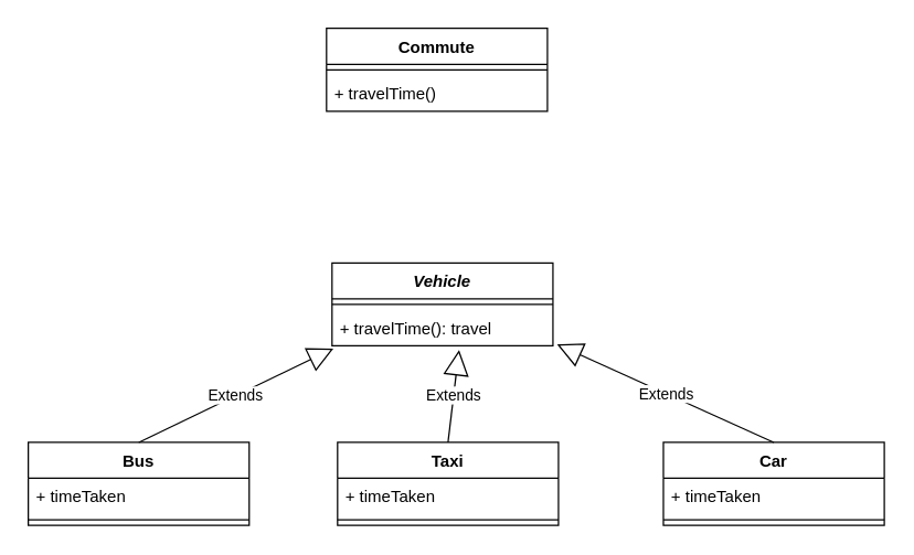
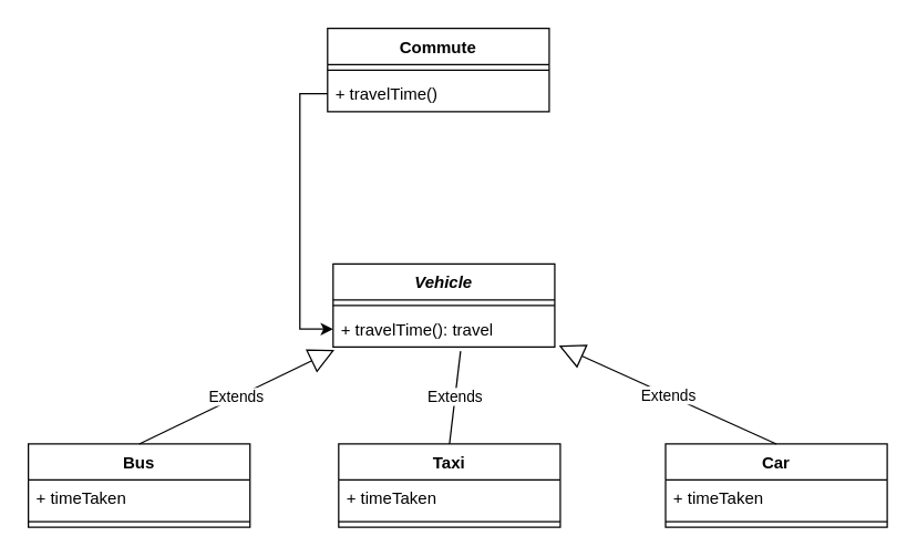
+ <mxCell id="22" style="edgeStyle=orthogonalEdgeStyle;rounded=0;orthogonalLoop=1;jettySize=auto;html=1;exitX=0;exitY=0.5;exitDx=0;exitDy=0;entryX=0;entryY=0.5;entryDx=0;entryDy=0;" edge="1" parent="1" source="4" target="9"><mxGeometry relative="1" as="geometry" /></mxCell>
- <mxCell id="20" value="Extends" style="endArrow=block;endSize=16;endFill=0;html=1;entryX=0.575;entryY=1.115;entryDx=0;entryDy=0;entryPerimeter=0;exitX=0.5;exitY=0;exitDx=0;exitDy=0;" edge="1" parent="5" source="13" target="9"><mxGeometry width="160" relative="1" as="geometry"><mxPoint x="220" y="140" as="sourcePoint" /><mxPoint x="380" y="140" as="targetPoint" /></mxGeometry></mxCell>
+ <mxCell id="20" value="Extends" style="endArrow=none;endSize=16;endFill=0;html=1;entryX=0.575;entryY=1.115;entryDx=0;entryDy=0;entryPerimeter=0;exitX=0.5;exitY=0;exitDx=0;exitDy=0;" edge="1" parent="5" source="13" target="9"><mxGeometry width="160" relative="1" as="geometry"><mxPoint x="220" y="140" as="sourcePoint" /><mxPoint x="380" y="140" as="targetPoint" /></mxGeometry></mxCell>
